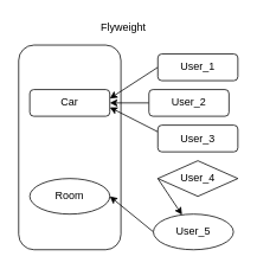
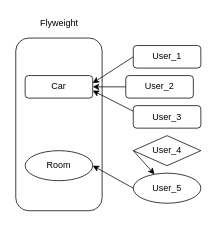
- <mxCell id="4" value="Flyweight" style="text;html=1;align=center;verticalAlign=middle;resizable=0;points=[];autosize=1;strokeColor=none;fillColor=none;" vertex="1" parent="1"><mxGeometry x="103" y="20" width="70" height="20" as="geometry" /></mxCell>
+ <mxCell id="4" value="Flyweight" style="text;html=1;align=center;verticalAlign=middle;resizable=0;points=[];autosize=1;strokeColor=none;fillColor=none;" vertex="1" parent="1"><mxGeometry x="43" y="20" width="70" height="20" as="geometry" /></mxCell>
- <mxCell id="15" value="User_5" style="ellipse;whiteSpace=wrap;html=1;fillColor=default;" vertex="1" parent="1"><mxGeometry x="172" y="240" width="90" height="40" as="geometry" /></mxCell>
+ <mxCell id="15" value="User_5" style="ellipse;whiteSpace=wrap;html=1;fillColor=default;" vertex="1" parent="1"><mxGeometry x="177" y="230" width="90" height="40" as="geometry" /></mxCell>
